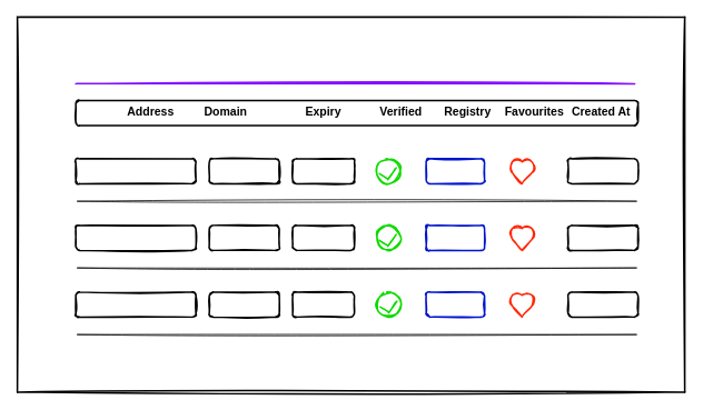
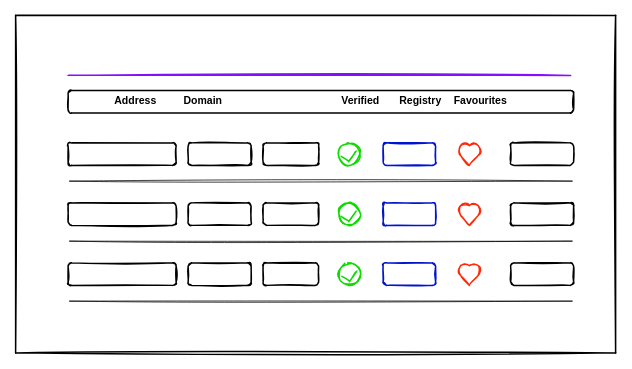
- <mxCell id="32" value="&lt;font style=&quot;font-size: 14px&quot;&gt;&lt;b&gt;Expiry&lt;/b&gt;&lt;/font&gt;" style="text;html=1;strokeColor=none;fillColor=none;align=center;verticalAlign=middle;whiteSpace=wrap;rounded=0;" parent="1" vertex="1"><mxGeometry x="362" y="124" width="50" height="20" as="geometry" /></mxCell>
- <mxCell id="36" value="&lt;font style=&quot;font-size: 14px&quot;&gt;&lt;b&gt;Created At&lt;/b&gt;&lt;/font&gt;" style="text;html=1;strokeColor=none;fillColor=none;align=center;verticalAlign=middle;whiteSpace=wrap;rounded=0;" parent="1" vertex="1"><mxGeometry x="680" y="124" width="80" height="20" as="geometry" /></mxCell>
